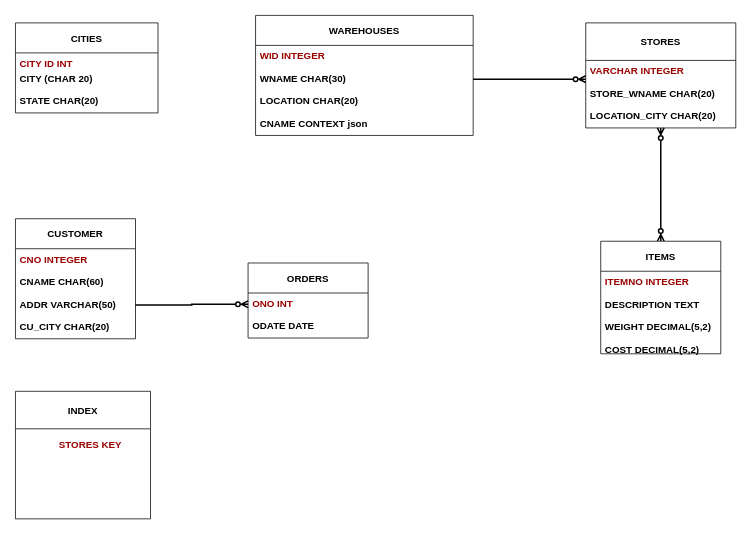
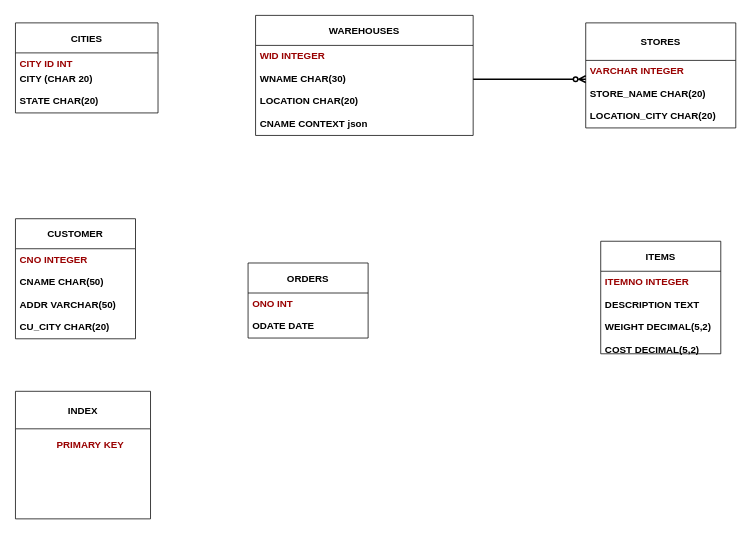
- <mxCell id="14" value="STORE_WNAME CHAR(20)" style="text;strokeColor=none;fillColor=none;spacingLeft=4;spacingRight=4;overflow=hidden;rotatable=0;points=[[0,0.5],[1,0.5]];portConstraint=eastwest;fontSize=13;fontStyle=1" vertex="1" parent="12"><mxGeometry y="80" width="200" height="30" as="geometry" /></mxCell>
+ <mxCell id="14" value="STORE_NAME CHAR(20)" style="text;strokeColor=none;fillColor=none;spacingLeft=4;spacingRight=4;overflow=hidden;rotatable=0;points=[[0,0.5],[1,0.5]];portConstraint=eastwest;fontSize=13;fontStyle=1" vertex="1" parent="12"><mxGeometry y="80" width="200" height="30" as="geometry" /></mxCell>
- <mxCell id="11" style="edgeStyle=orthogonalEdgeStyle;rounded=0;orthogonalLoop=1;jettySize=auto;html=1;entryX=0.5;entryY=0;entryDx=0;entryDy=0;fontSize=13;startArrow=ERzeroToMany;startFill=0;endArrow=ERzeroToMany;endFill=0;fontStyle=1;strokeWidth=2;" edge="1" parent="1" source="12" target="24"><mxGeometry relative="1" as="geometry" /></mxCell>
- <mxCell id="18" value="CNAME CHAR(60)" style="text;strokeColor=none;fillColor=none;spacingLeft=4;spacingRight=4;overflow=hidden;rotatable=0;points=[[0,0.5],[1,0.5]];portConstraint=eastwest;fontSize=13;fontStyle=1" vertex="1" parent="16"><mxGeometry y="70" width="160" height="30" as="geometry" /></mxCell>
+ <mxCell id="18" value="CNAME CHAR(50)" style="text;strokeColor=none;fillColor=none;spacingLeft=4;spacingRight=4;overflow=hidden;rotatable=0;points=[[0,0.5],[1,0.5]];portConstraint=eastwest;fontSize=13;fontStyle=1" vertex="1" parent="16"><mxGeometry y="70" width="160" height="30" as="geometry" /></mxCell>
- <mxCell id="30" style="edgeStyle=orthogonalEdgeStyle;rounded=0;orthogonalLoop=1;jettySize=auto;html=1;exitX=1;exitY=0.5;exitDx=0;exitDy=0;entryX=0;entryY=0.5;entryDx=0;entryDy=0;fontSize=13;startArrow=none;startFill=0;endArrow=ERzeroToMany;endFill=0;fontStyle=1;strokeWidth=2;" edge="1" parent="1" source="19" target="22"><mxGeometry relative="1" as="geometry" /></mxCell>
- <mxCell id="32" value="&lt;font color=&quot;#990000&quot; style=&quot;font-size: 13px;&quot;&gt;STORES KEY&lt;/font&gt;" style="text;html=1;strokeColor=none;fillColor=none;align=center;verticalAlign=middle;whiteSpace=wrap;rounded=0;fontSize=13;fontColor=#000000;fontStyle=1" vertex="1" parent="31"><mxGeometry x="20" y="70" width="160" as="geometry" /></mxCell>
+ <mxCell id="32" value="&lt;font color=&quot;#990000&quot; style=&quot;font-size: 13px;&quot;&gt;PRIMARY KEY&lt;/font&gt;" style="text;html=1;strokeColor=none;fillColor=none;align=center;verticalAlign=middle;whiteSpace=wrap;rounded=0;fontSize=13;fontColor=#000000;fontStyle=1" vertex="1" parent="31"><mxGeometry x="20" y="70" width="160" as="geometry" /></mxCell>
